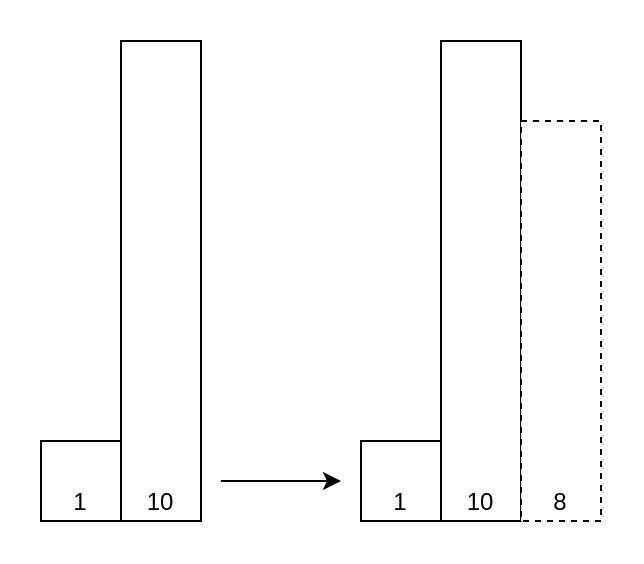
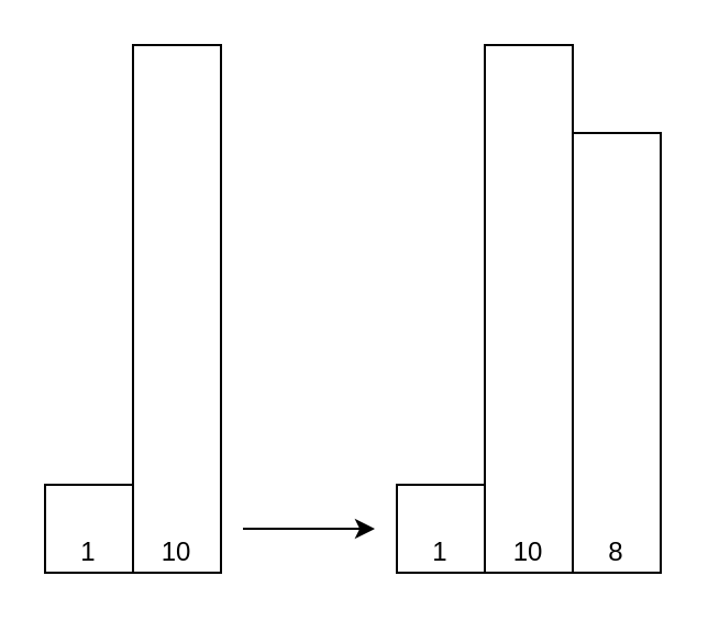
- <mxCell id="6" value="8" style="rounded=0;whiteSpace=wrap;html=1;verticalAlign=bottom;dashed=1;" parent="1" vertex="1"><mxGeometry x="260" y="60" width="40" height="200" as="geometry" /></mxCell>
+ <mxCell id="6" value="8" style="rounded=0;whiteSpace=wrap;html=1;verticalAlign=bottom;" parent="1" vertex="1"><mxGeometry x="260" y="60" width="40" height="200" as="geometry" /></mxCell>
